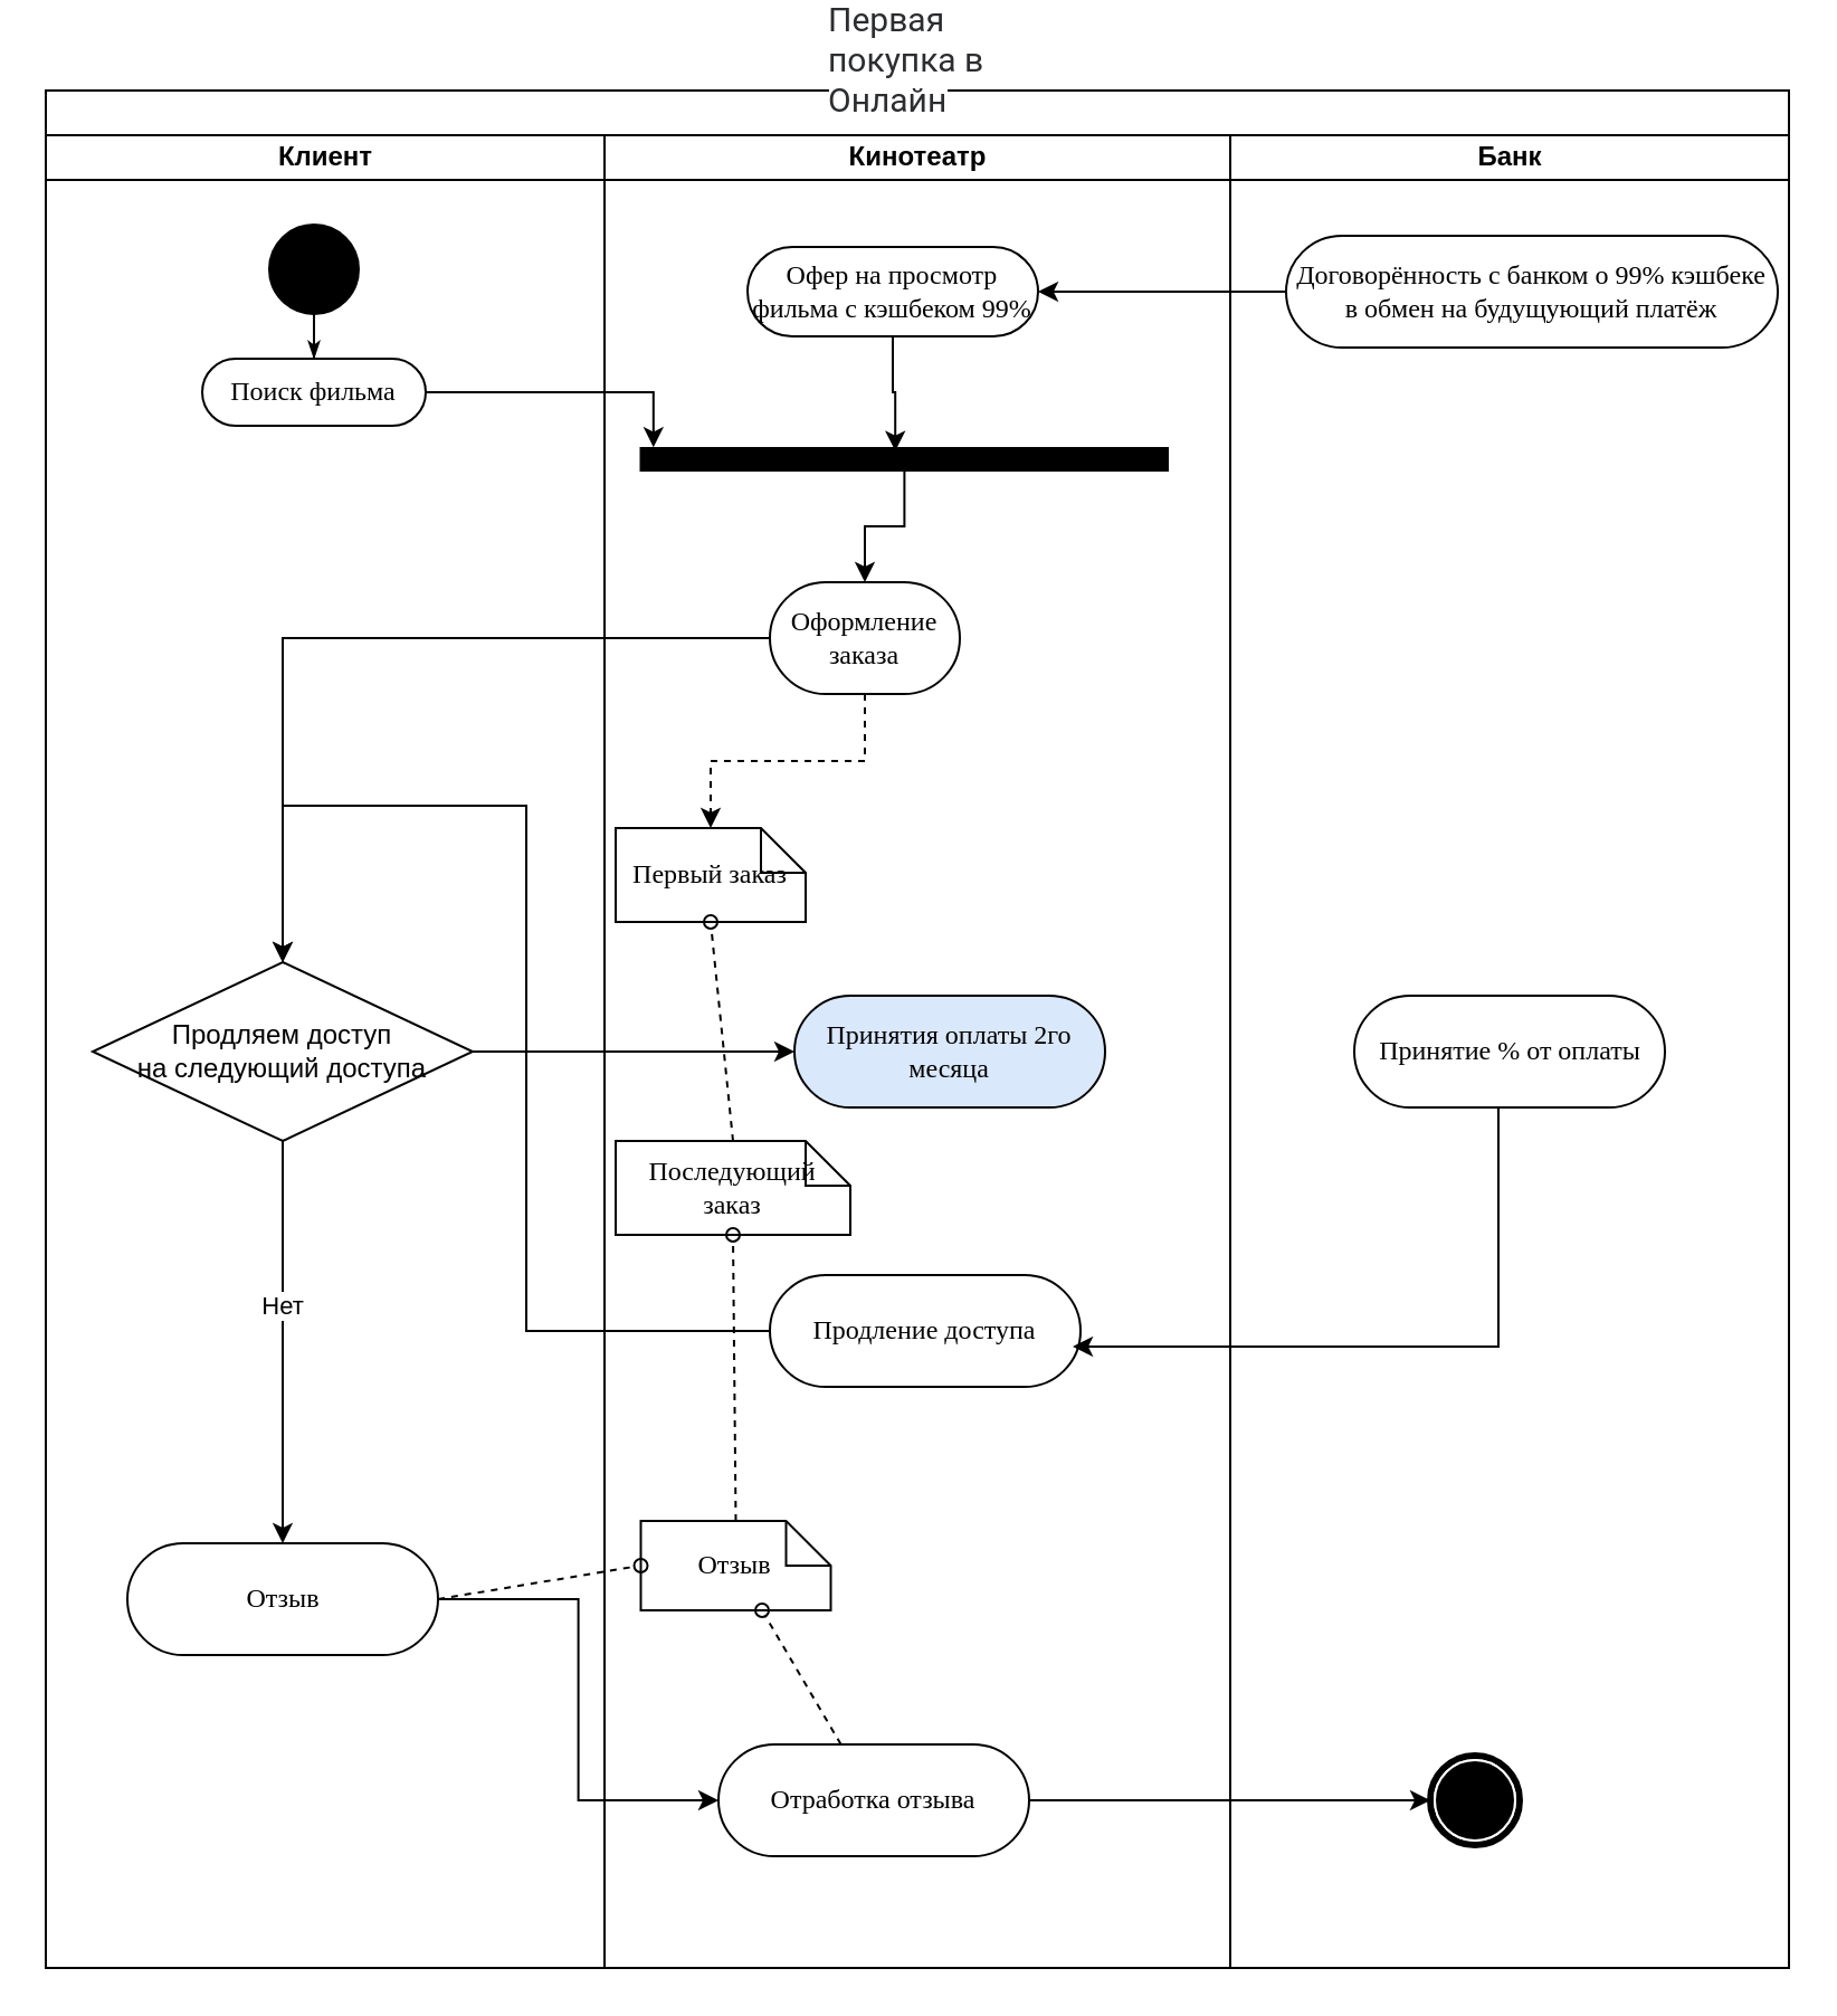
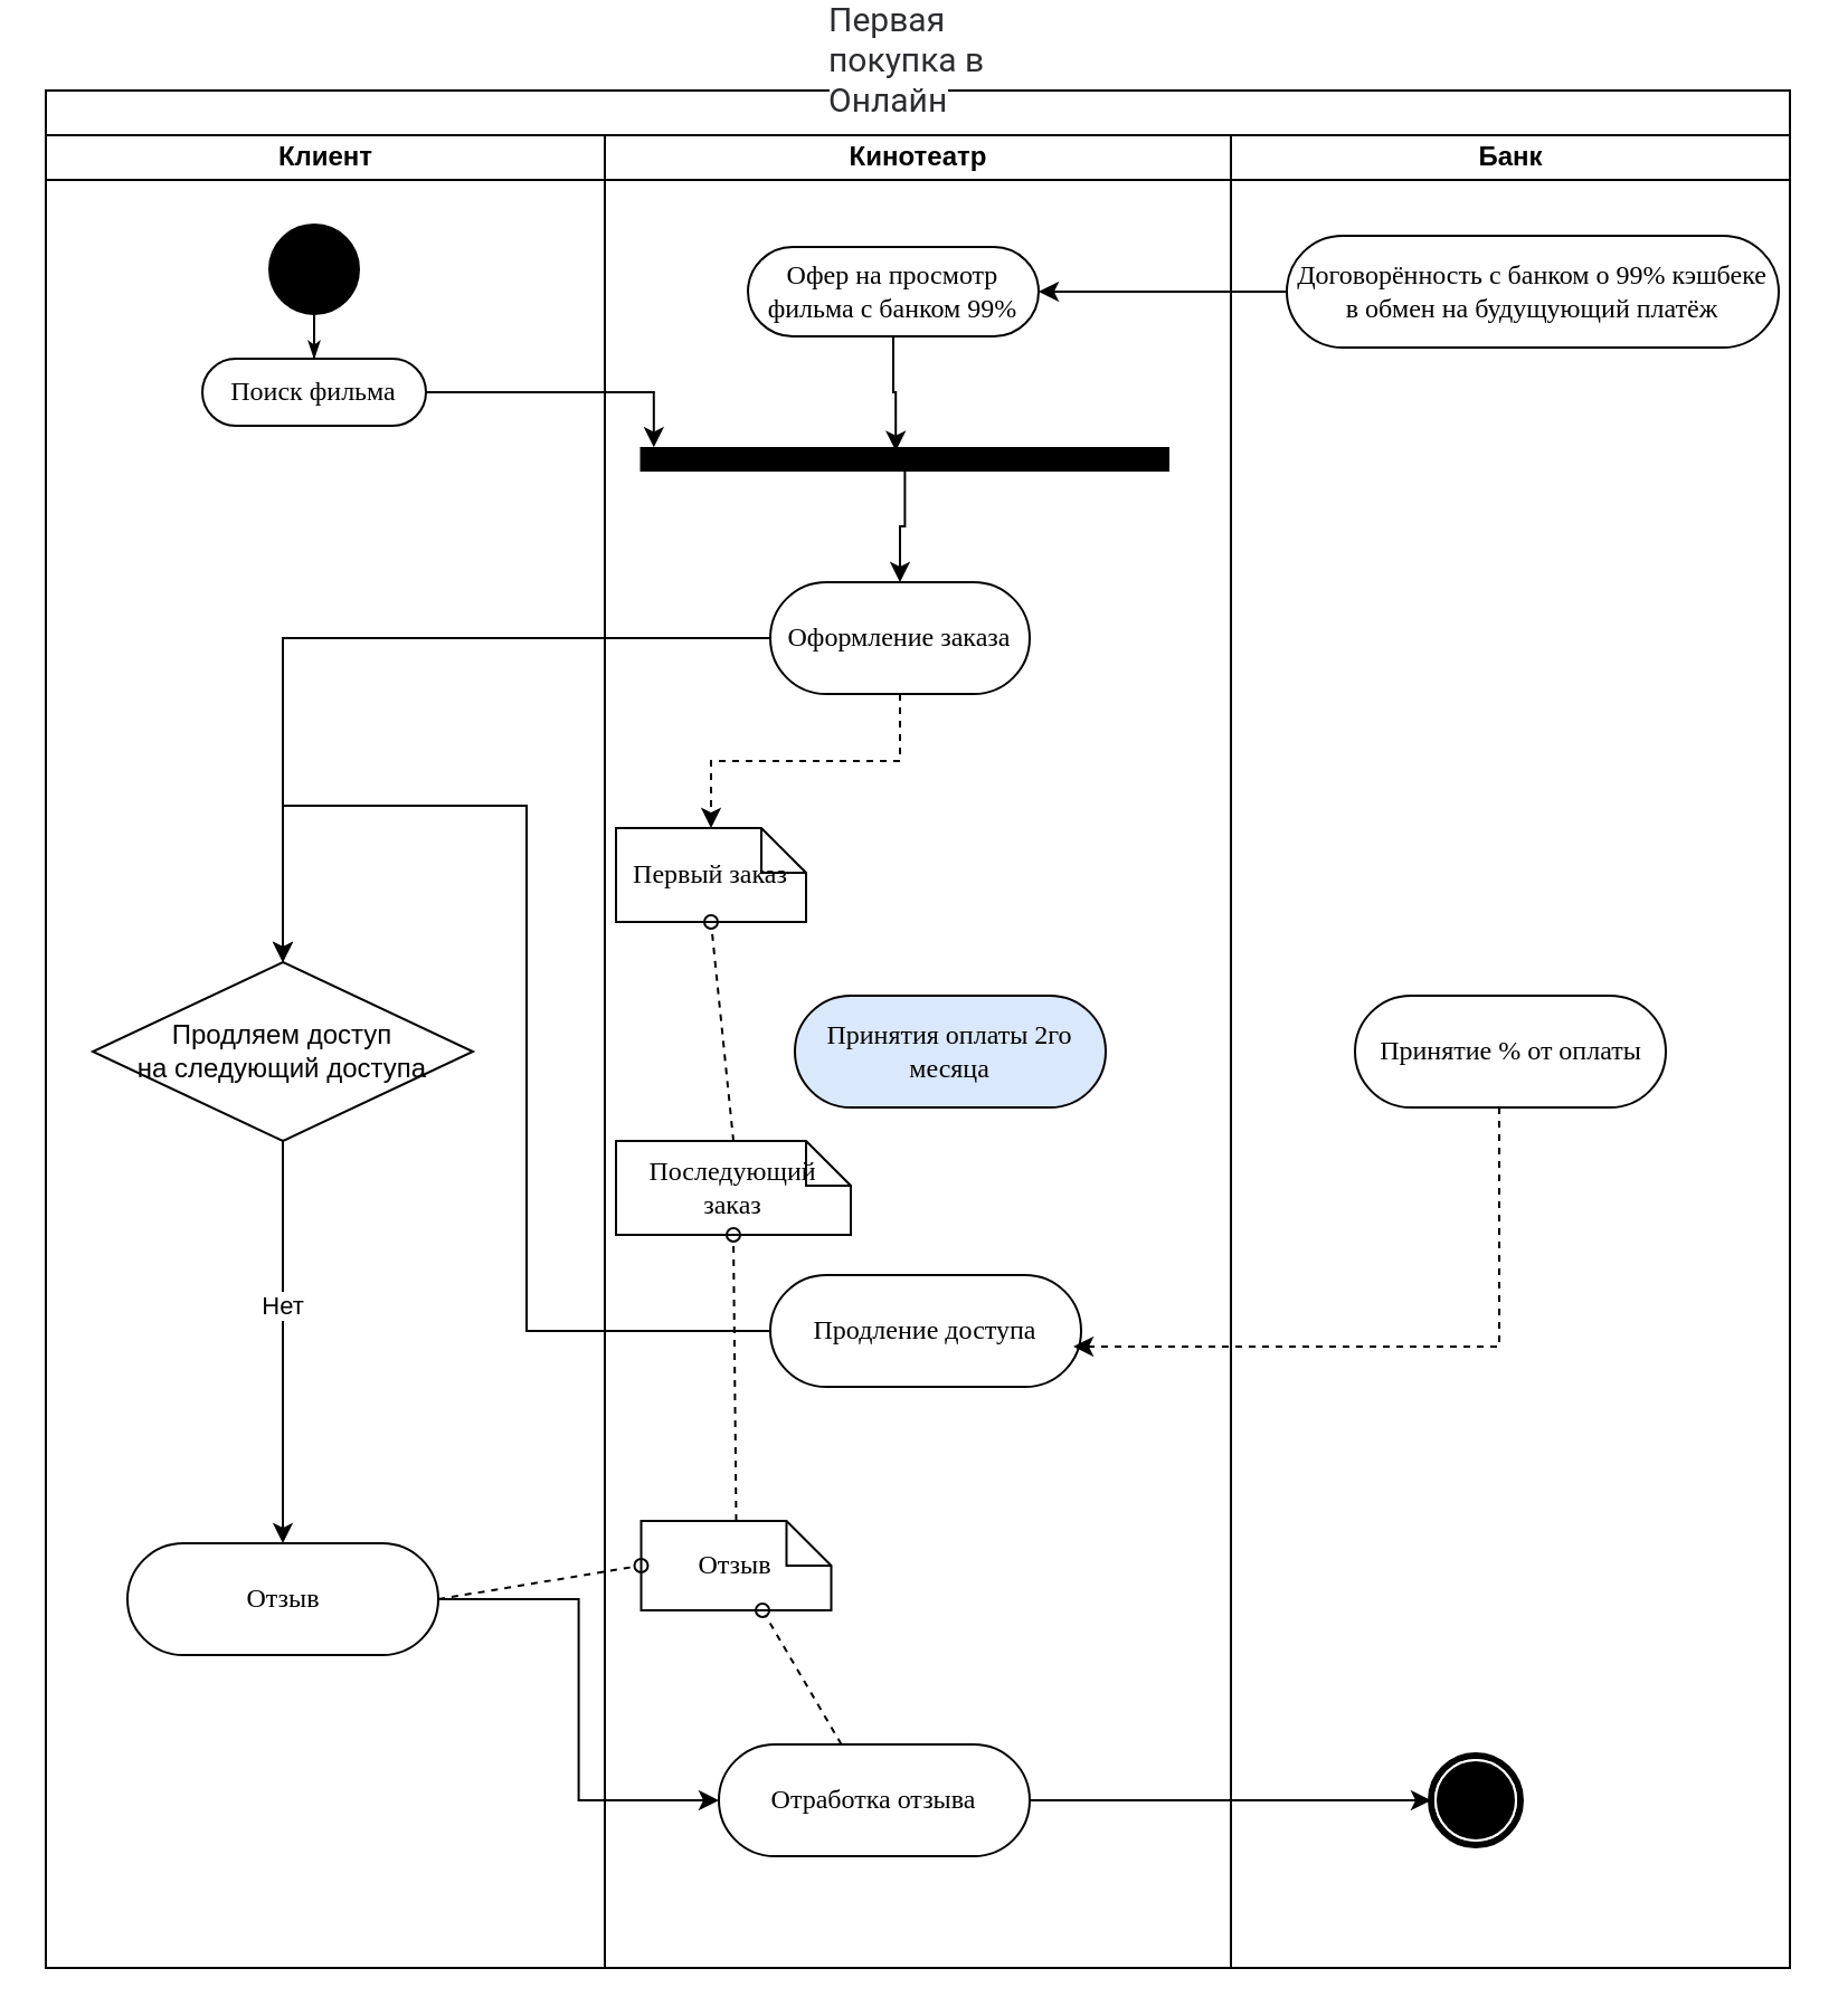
- <mxCell id="11" value="Офер на просмотр фильма с кэшбеком 99%" style="whiteSpace=wrap;html=1;fontFamily=Verdana;rounded=1;shadow=0;comic=0;labelBackgroundColor=none;strokeWidth=1;arcSize=50;" parent="8" vertex="1"><mxGeometry x="64" y="50" width="130" height="40" as="geometry" /></mxCell>
+ <mxCell id="11" value="Офер на просмотр фильма с банком 99%" style="whiteSpace=wrap;html=1;fontFamily=Verdana;rounded=1;shadow=0;comic=0;labelBackgroundColor=none;strokeWidth=1;arcSize=50;" parent="8" vertex="1"><mxGeometry x="64" y="50" width="130" height="40" as="geometry" /></mxCell>
- <mxCell id="9" value="Оформление заказа" style="rounded=1;whiteSpace=wrap;html=1;shadow=0;comic=0;labelBackgroundColor=none;strokeWidth=1;fontFamily=Verdana;fontSize=12;align=center;arcSize=50;" parent="8" vertex="1"><mxGeometry x="74" y="200" width="85" height="50" as="geometry" /></mxCell>
+ <mxCell id="9" value="Оформление заказа" style="rounded=1;whiteSpace=wrap;html=1;shadow=0;comic=0;labelBackgroundColor=none;strokeWidth=1;fontFamily=Verdana;fontSize=12;align=center;arcSize=50;" parent="8" vertex="1"><mxGeometry x="74" y="200" width="116" height="50" as="geometry" /></mxCell>
- <mxCell id="34" value="" style="edgeStyle=orthogonalEdgeStyle;rounded=0;orthogonalLoop=1;jettySize=auto;html=1;" edge="1" parent="2" source="7" target="17"><mxGeometry relative="1" as="geometry" /></mxCell>
- <mxCell id="35" style="edgeStyle=orthogonalEdgeStyle;rounded=0;orthogonalLoop=1;jettySize=auto;html=1;entryX=0.975;entryY=0.64;entryDx=0;entryDy=0;entryPerimeter=0;" edge="1" parent="2" source="30" target="18"><mxGeometry relative="1" as="geometry"><Array as="points"><mxPoint x="650" y="562" /></Array></mxGeometry></mxCell>
+ <mxCell id="35" style="edgeStyle=orthogonalEdgeStyle;rounded=0;orthogonalLoop=1;jettySize=auto;html=1;entryX=0.975;entryY=0.64;entryDx=0;entryDy=0;entryPerimeter=0;dashed=1;" edge="1" parent="2" source="30" target="18"><mxGeometry relative="1" as="geometry"><Array as="points"><mxPoint x="650" y="562" /></Array></mxGeometry></mxCell>
